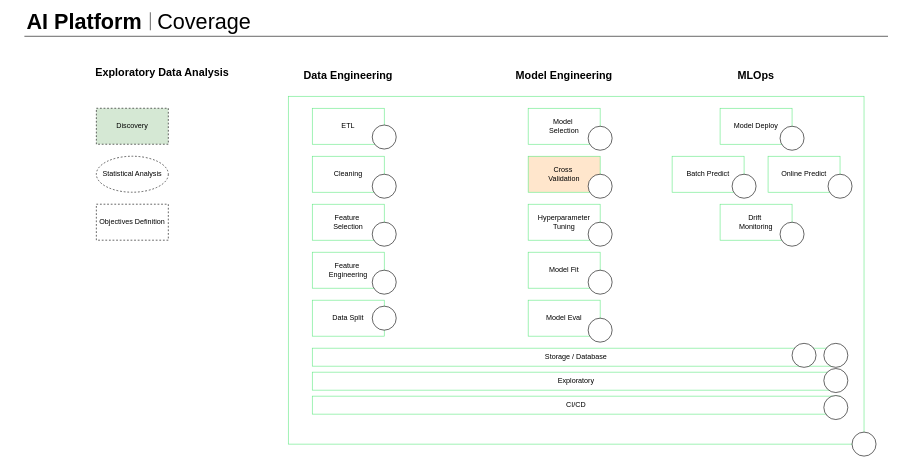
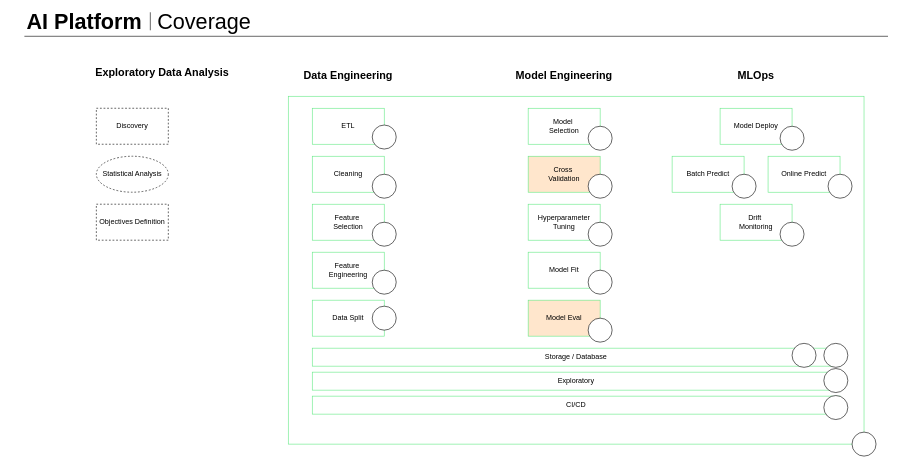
- <mxCell id="21" value="Discovery" style="rounded=0;whiteSpace=wrap;html=1;dashed=1;fillColor=#d5e8d4;" parent="1" vertex="1"><mxGeometry x="160" y="180" width="120" height="60" as="geometry" /></mxCell>
+ <mxCell id="21" value="Discovery" style="rounded=0;whiteSpace=wrap;html=1;dashed=1;" parent="1" vertex="1"><mxGeometry x="160" y="180" width="120" height="60" as="geometry" /></mxCell>
- <mxCell id="16" value="Model Eval" style="rounded=0;whiteSpace=wrap;html=1;strokeColor=#63e984;" parent="1" vertex="1"><mxGeometry x="880" y="500" width="120" height="60" as="geometry" /></mxCell>
+ <mxCell id="16" value="Model Eval" style="rounded=0;whiteSpace=wrap;html=1;strokeColor=#63e984;fillColor=#ffe6cc;" parent="1" vertex="1"><mxGeometry x="880" y="500" width="120" height="60" as="geometry" /></mxCell>
